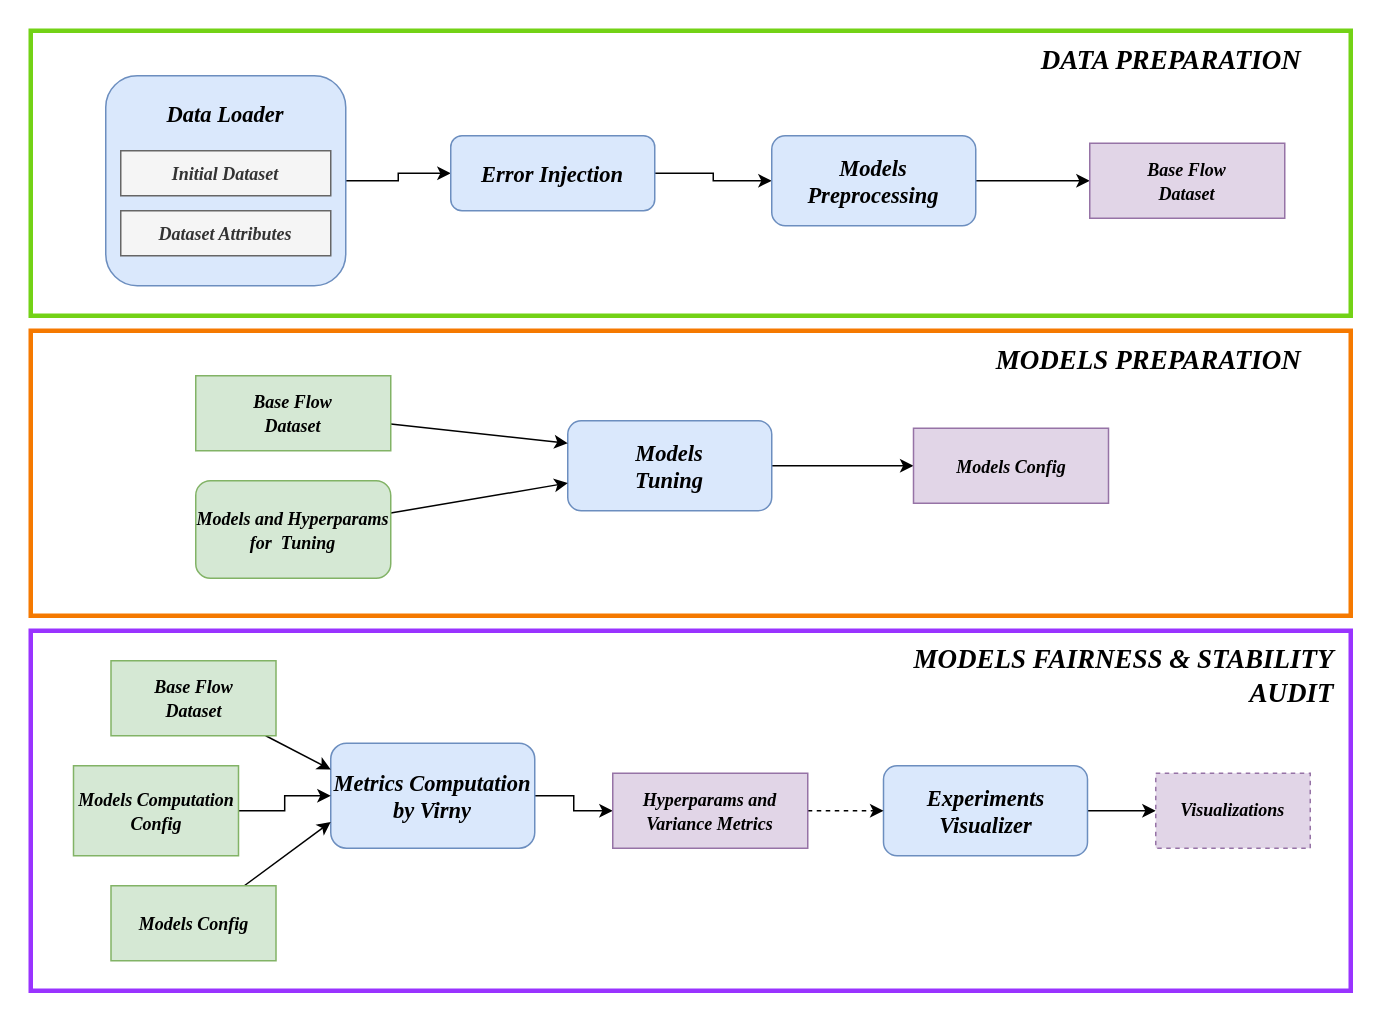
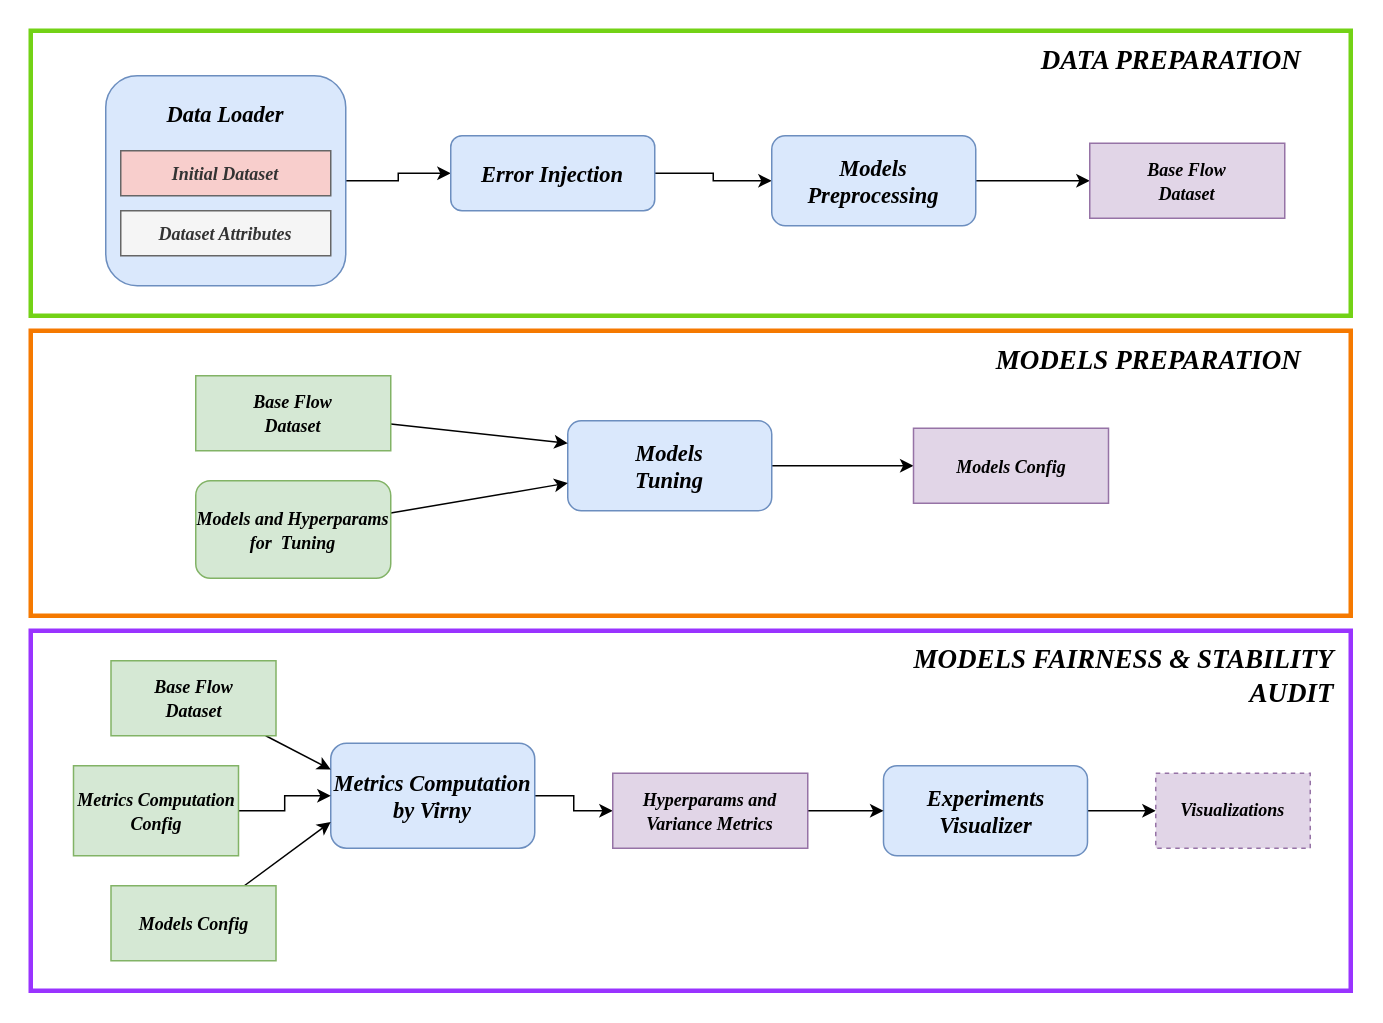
- <mxCell id="19" value="&lt;div style=&quot;font-size: 13px;&quot;&gt;&lt;font style=&quot;font-size: 13px;&quot;&gt;&lt;b&gt;&lt;font style=&quot;font-size: 13px;&quot; data-font-src=&quot;https://fonts.googleapis.com/css?family=Berkshire+Swash&quot; face=&quot;Verdana&quot;&gt;&lt;i&gt;&lt;font style=&quot;font-size: 13px;&quot;&gt;&lt;font style=&quot;font-size: 12px;&quot;&gt;&lt;font style=&quot;font-size: 12px;&quot;&gt;Initial Dataset&lt;br&gt;&lt;/font&gt;&lt;/font&gt;&lt;/font&gt;&lt;/i&gt;&lt;/font&gt;&lt;/b&gt;&lt;/font&gt;&lt;/div&gt;" style="rounded=0;whiteSpace=wrap;html=1;fillColor=#f5f5f5;fontColor=#333333;strokeColor=#666666;" vertex="1" parent="1"><mxGeometry x="80" y="100" width="140" height="30" as="geometry" /></mxCell>
+ <mxCell id="19" value="&lt;div style=&quot;font-size: 13px;&quot;&gt;&lt;font style=&quot;font-size: 13px;&quot;&gt;&lt;b&gt;&lt;font style=&quot;font-size: 13px;&quot; data-font-src=&quot;https://fonts.googleapis.com/css?family=Berkshire+Swash&quot; face=&quot;Verdana&quot;&gt;&lt;i&gt;&lt;font style=&quot;font-size: 13px;&quot;&gt;&lt;font style=&quot;font-size: 12px;&quot;&gt;&lt;font style=&quot;font-size: 12px;&quot;&gt;Initial Dataset&lt;br&gt;&lt;/font&gt;&lt;/font&gt;&lt;/font&gt;&lt;/i&gt;&lt;/font&gt;&lt;/b&gt;&lt;/font&gt;&lt;/div&gt;" style="rounded=0;whiteSpace=wrap;html=1;fillColor=#f8cecc;fontColor=#333333;strokeColor=#666666;" vertex="1" parent="1"><mxGeometry x="80" y="100" width="140" height="30" as="geometry" /></mxCell>
- <mxCell id="34" value="&lt;div style=&quot;font-size: 13px;&quot;&gt;&lt;font style=&quot;font-size: 13px;&quot;&gt;&lt;b&gt;&lt;font style=&quot;font-size: 13px;&quot; data-font-src=&quot;https://fonts.googleapis.com/css?family=Berkshire+Swash&quot; face=&quot;Verdana&quot;&gt;&lt;i&gt;&lt;font style=&quot;font-size: 13px;&quot;&gt;&lt;font style=&quot;font-size: 12px;&quot;&gt;&lt;font style=&quot;font-size: 12px;&quot;&gt;Models Computation &lt;br&gt;&lt;/font&gt;&lt;/font&gt;&lt;/font&gt;&lt;/i&gt;&lt;/font&gt;&lt;/b&gt;&lt;/font&gt;&lt;/div&gt;&lt;div style=&quot;font-size: 13px;&quot;&gt;&lt;font style=&quot;font-size: 13px;&quot;&gt;&lt;b&gt;&lt;font style=&quot;font-size: 13px;&quot; data-font-src=&quot;https://fonts.googleapis.com/css?family=Berkshire+Swash&quot; face=&quot;Verdana&quot;&gt;&lt;i&gt;&lt;font style=&quot;font-size: 13px;&quot;&gt;&lt;font style=&quot;font-size: 12px;&quot;&gt;&lt;font style=&quot;font-size: 12px;&quot;&gt;Config&lt;br&gt;&lt;/font&gt;&lt;/font&gt;&lt;/font&gt;&lt;/i&gt;&lt;/font&gt;&lt;/b&gt;&lt;/font&gt;&lt;/div&gt;" style="rounded=0;whiteSpace=wrap;html=1;fillColor=#d5e8d4;strokeColor=#82b366;" vertex="1" parent="1"><mxGeometry x="48.5" y="510" width="110" height="60" as="geometry" /></mxCell>
+ <mxCell id="34" value="&lt;div style=&quot;font-size: 13px;&quot;&gt;&lt;font style=&quot;font-size: 13px;&quot;&gt;&lt;b&gt;&lt;font style=&quot;font-size: 13px;&quot; data-font-src=&quot;https://fonts.googleapis.com/css?family=Berkshire+Swash&quot; face=&quot;Verdana&quot;&gt;&lt;i&gt;&lt;font style=&quot;font-size: 13px;&quot;&gt;&lt;font style=&quot;font-size: 12px;&quot;&gt;&lt;font style=&quot;font-size: 12px;&quot;&gt;Metrics Computation &lt;br&gt;&lt;/font&gt;&lt;/font&gt;&lt;/font&gt;&lt;/i&gt;&lt;/font&gt;&lt;/b&gt;&lt;/font&gt;&lt;/div&gt;&lt;div style=&quot;font-size: 13px;&quot;&gt;&lt;font style=&quot;font-size: 13px;&quot;&gt;&lt;b&gt;&lt;font style=&quot;font-size: 13px;&quot; data-font-src=&quot;https://fonts.googleapis.com/css?family=Berkshire+Swash&quot; face=&quot;Verdana&quot;&gt;&lt;i&gt;&lt;font style=&quot;font-size: 13px;&quot;&gt;&lt;font style=&quot;font-size: 12px;&quot;&gt;&lt;font style=&quot;font-size: 12px;&quot;&gt;Config&lt;br&gt;&lt;/font&gt;&lt;/font&gt;&lt;/font&gt;&lt;/i&gt;&lt;/font&gt;&lt;/b&gt;&lt;/font&gt;&lt;/div&gt;" style="rounded=0;whiteSpace=wrap;html=1;fillColor=#d5e8d4;strokeColor=#82b366;" vertex="1" parent="1"><mxGeometry x="48.5" y="510" width="110" height="60" as="geometry" /></mxCell>
- <mxCell id="35" style="edgeStyle=orthogonalEdgeStyle;rounded=0;orthogonalLoop=1;jettySize=auto;html=1;entryX=0;entryY=0.5;entryDx=0;entryDy=0;dashed=1;" edge="1" parent="1" source="36" target="8"><mxGeometry relative="1" as="geometry" /></mxCell>
+ <mxCell id="35" style="edgeStyle=orthogonalEdgeStyle;rounded=0;orthogonalLoop=1;jettySize=auto;html=1;entryX=0;entryY=0.5;entryDx=0;entryDy=0;" edge="1" parent="1" source="36" target="8"><mxGeometry relative="1" as="geometry" /></mxCell>
